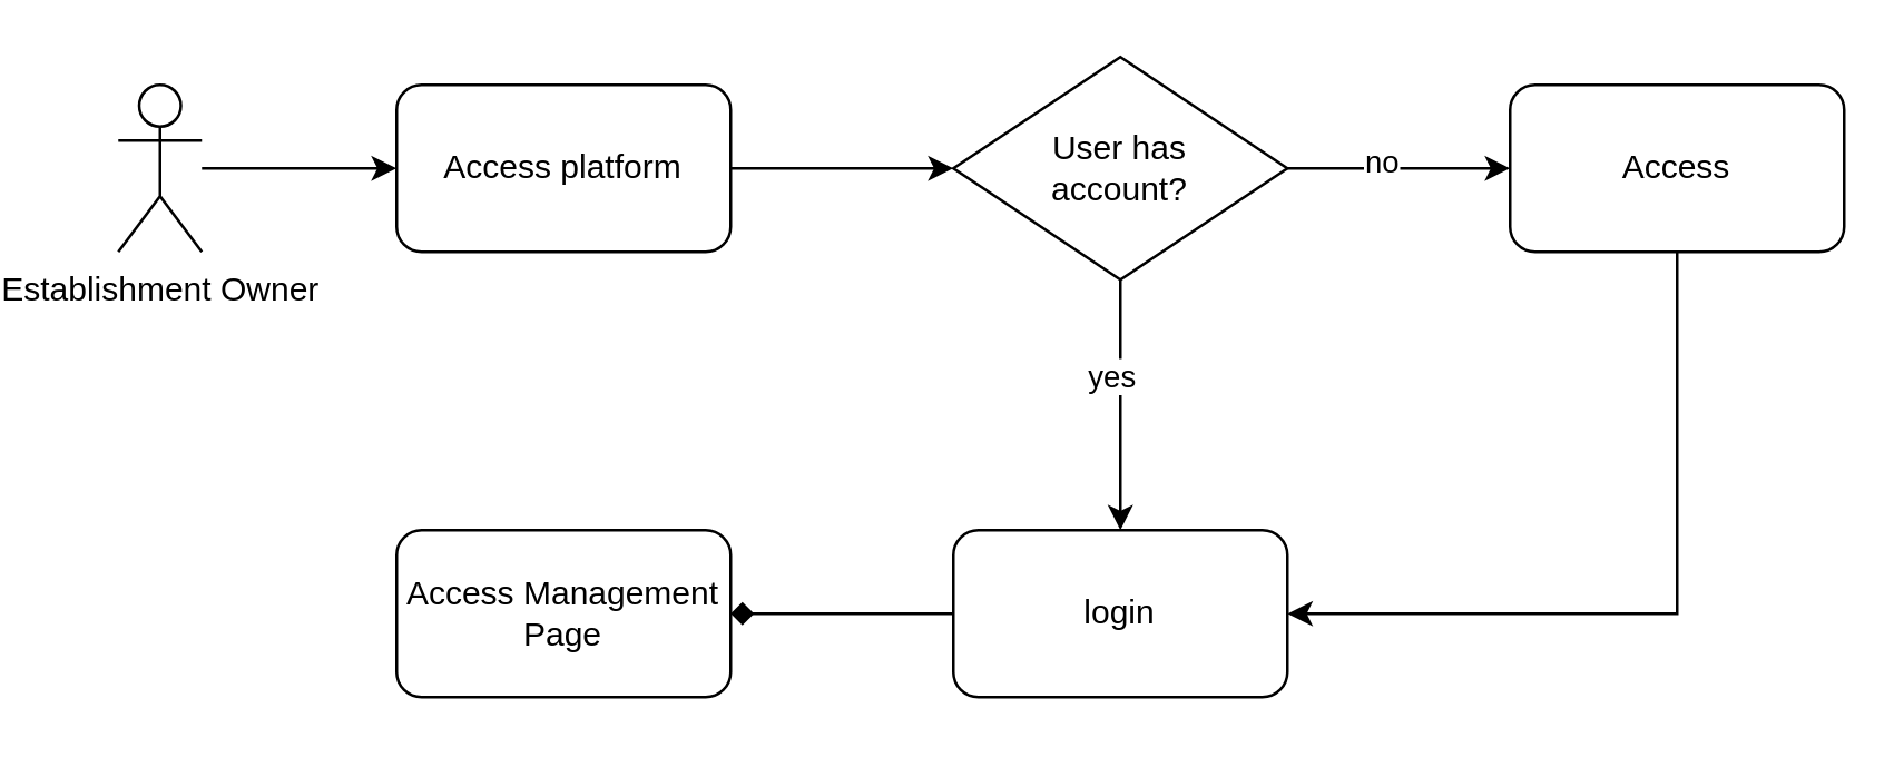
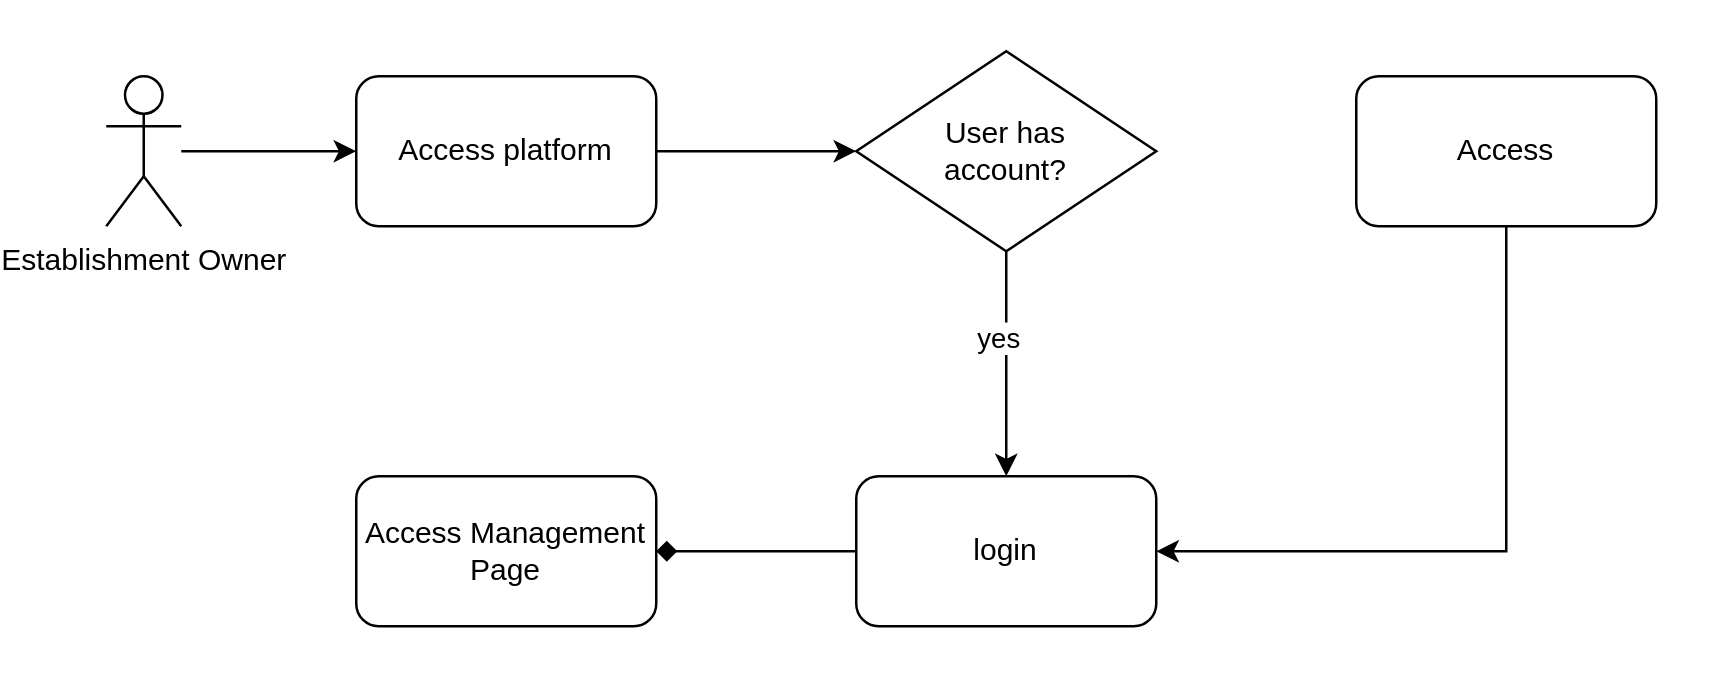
- <mxCell id="5" value="" style="edgeStyle=orthogonalEdgeStyle;rounded=0;orthogonalLoop=1;jettySize=auto;html=1;" edge="1" parent="1" source="9" target="11"><mxGeometry relative="1" as="geometry" /></mxCell>
- <mxCell id="6" value="no" style="edgeLabel;html=1;align=center;verticalAlign=middle;resizable=0;points=[];" vertex="1" connectable="0" parent="5"><mxGeometry x="-0.175" y="3" relative="1" as="geometry"><mxPoint as="offset" /></mxGeometry></mxCell>
